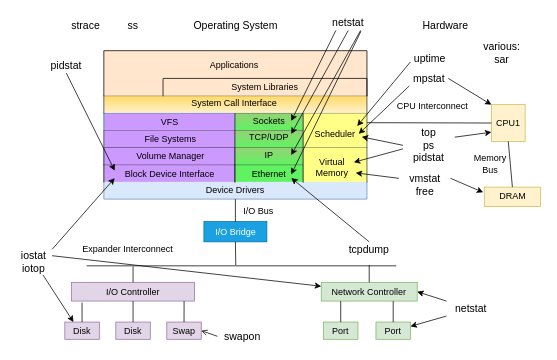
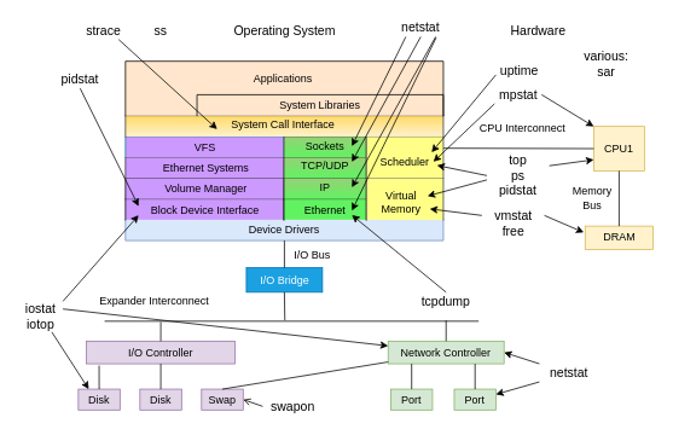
+ <mxCell id="83" value="" style="endArrow=classic;html=1;fontColor=#000000;exitX=0.75;exitY=1;exitDx=0;exitDy=0;entryX=1;entryY=0.25;entryDx=0;entryDy=0;" parent="1" source="82" target="49" edge="1"><mxGeometry width="50" height="50" relative="1" as="geometry"><mxPoint x="20" y="523" as="sourcePoint" /><mxPoint x="70" y="473" as="targetPoint" /></mxGeometry></mxCell>
- <mxCell id="2" value="CPU1" style="rounded=0;whiteSpace=wrap;html=1;fillColor=#fff2cc;strokeColor=#d6b656;" parent="1" vertex="1"><mxGeometry x="655" y="139" width="45" height="49" as="geometry" /></mxCell>
+ <mxCell id="2" value="CPU1" style="rounded=0;whiteSpace=wrap;html=1;fillColor=#fff2cc;strokeColor=#d6b656;" parent="1" vertex="1"><mxGeometry x="655" y="139" width="56" height="49" as="geometry" /></mxCell>
- <mxCell id="47" value="File Systems" style="text;html=1;strokeColor=none;fillColor=none;align=center;verticalAlign=middle;whiteSpace=wrap;rounded=0;direction=west;" parent="1" vertex="1"><mxGeometry x="154" y="174.5" width="146" height="20" as="geometry" /></mxCell>
+ <mxCell id="47" value="Ethernet Systems" style="text;html=1;strokeColor=none;fillColor=none;align=center;verticalAlign=middle;whiteSpace=wrap;rounded=0;direction=west;" parent="1" vertex="1"><mxGeometry x="154" y="174.5" width="146" height="20" as="geometry" /></mxCell>
- <mxCell id="25" value="" style="endArrow=none;html=1;entryX=0.915;entryY=1;entryDx=0;entryDy=0;entryPerimeter=0;exitX=0.5;exitY=0;exitDx=0;exitDy=0;" parent="1" source="22" target="16" edge="1"><mxGeometry width="50" height="50" relative="1" as="geometry"><mxPoint x="86" y="523" as="sourcePoint" /><mxPoint x="136" y="473" as="targetPoint" /></mxGeometry></mxCell>
+ <mxCell id="25" value="" style="endArrow=none;html=1;exitX=0.5;exitY=0;exitDx=0;exitDy=0;" parent="1" source="22" target="18" edge="1"><mxGeometry width="50" height="50" relative="1" as="geometry"><mxPoint x="86" y="523" as="sourcePoint" /><mxPoint x="136" y="473" as="targetPoint" /></mxGeometry></mxCell>
